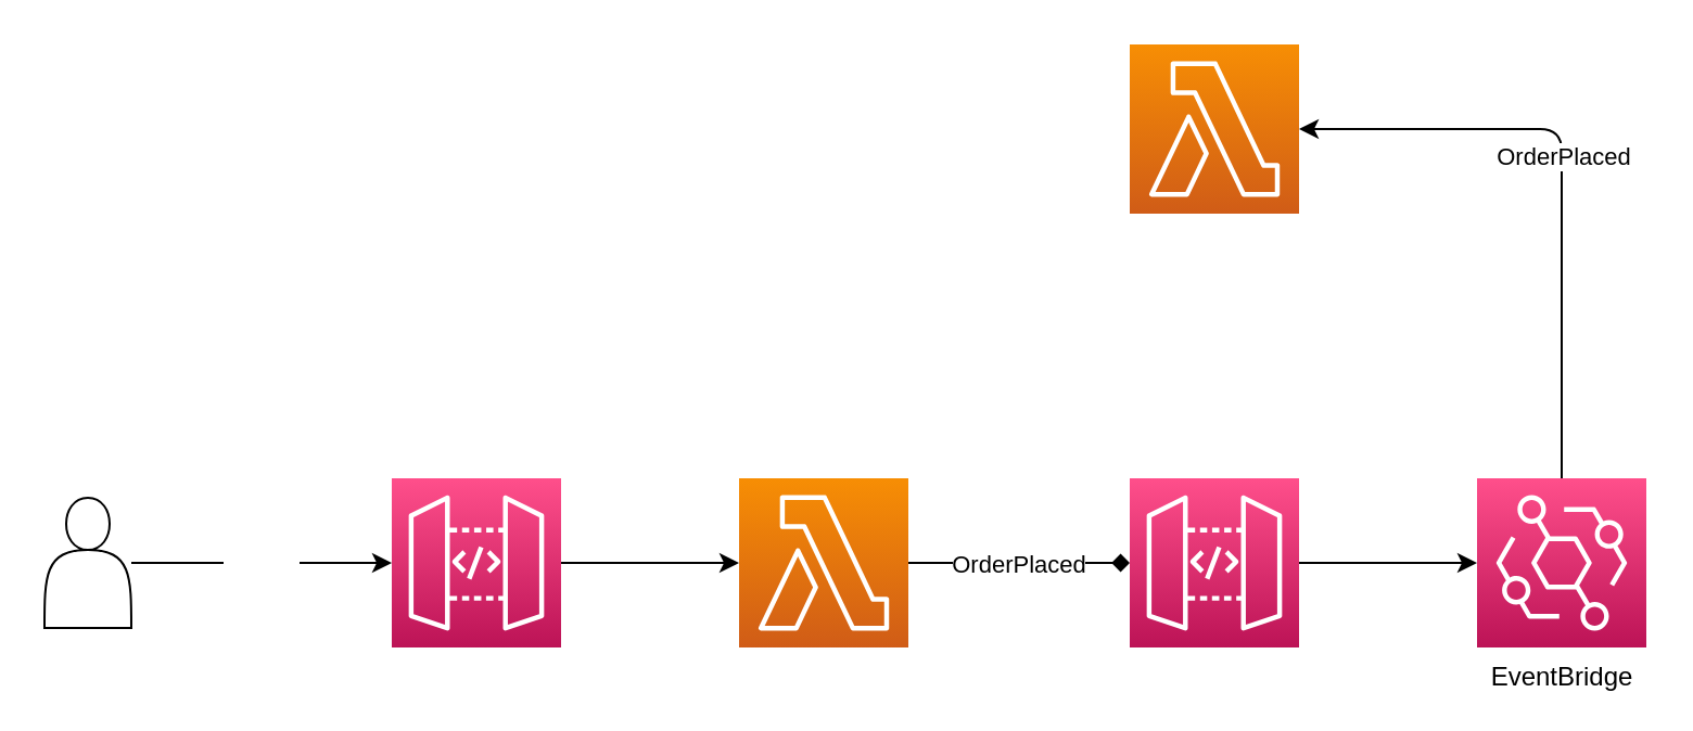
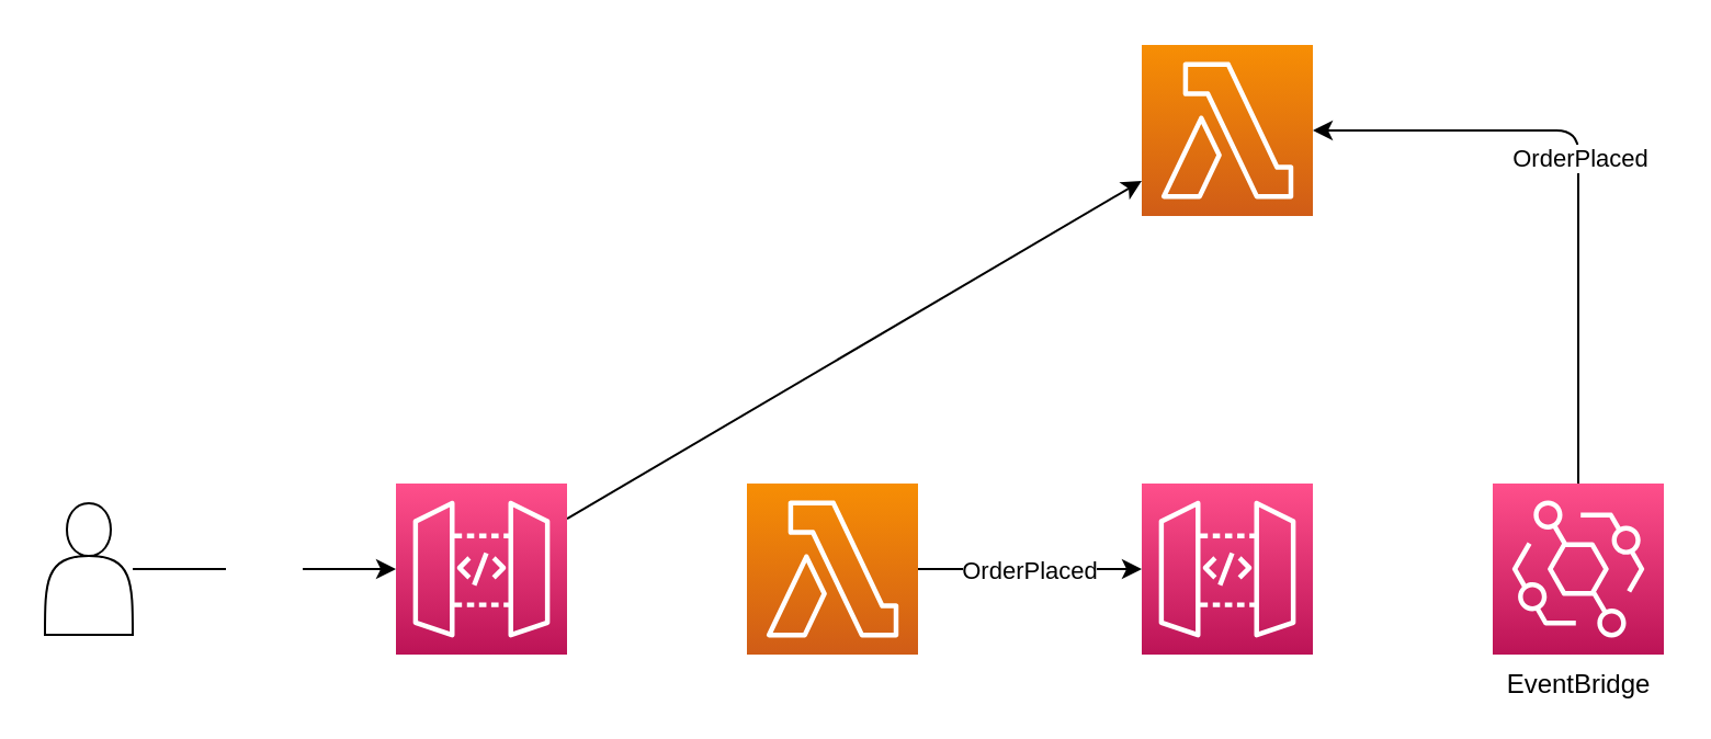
- <mxCell id="2" style="edgeStyle=none;html=1;fontColor=#FFFFFF;" parent="1" source="3" target="12" edge="1"><mxGeometry relative="1" as="geometry" /></mxCell>
+ <mxCell id="2" style="edgeStyle=none;html=1;fontColor=#FFFFFF;" parent="1" source="3" target="9" edge="1"><mxGeometry relative="1" as="geometry" /></mxCell>
- <mxCell id="10" style="edgeStyle=none;html=1;entryX=0;entryY=0.5;entryDx=0;entryDy=0;entryPerimeter=0;fontColor=#FFFFFF;rounded=1;endArrow=diamond;" parent="1" source="12" target="8" edge="1"><mxGeometry relative="1" as="geometry" /></mxCell>
+ <mxCell id="10" style="edgeStyle=none;html=1;entryX=0;entryY=0.5;entryDx=0;entryDy=0;entryPerimeter=0;fontColor=#FFFFFF;rounded=1;" parent="1" source="12" target="8" edge="1"><mxGeometry relative="1" as="geometry" /></mxCell>
- <mxCell id="7" style="edgeStyle=none;rounded=1;html=1;" edge="1" parent="1" source="8" target="6"><mxGeometry relative="1" as="geometry" /></mxCell>
